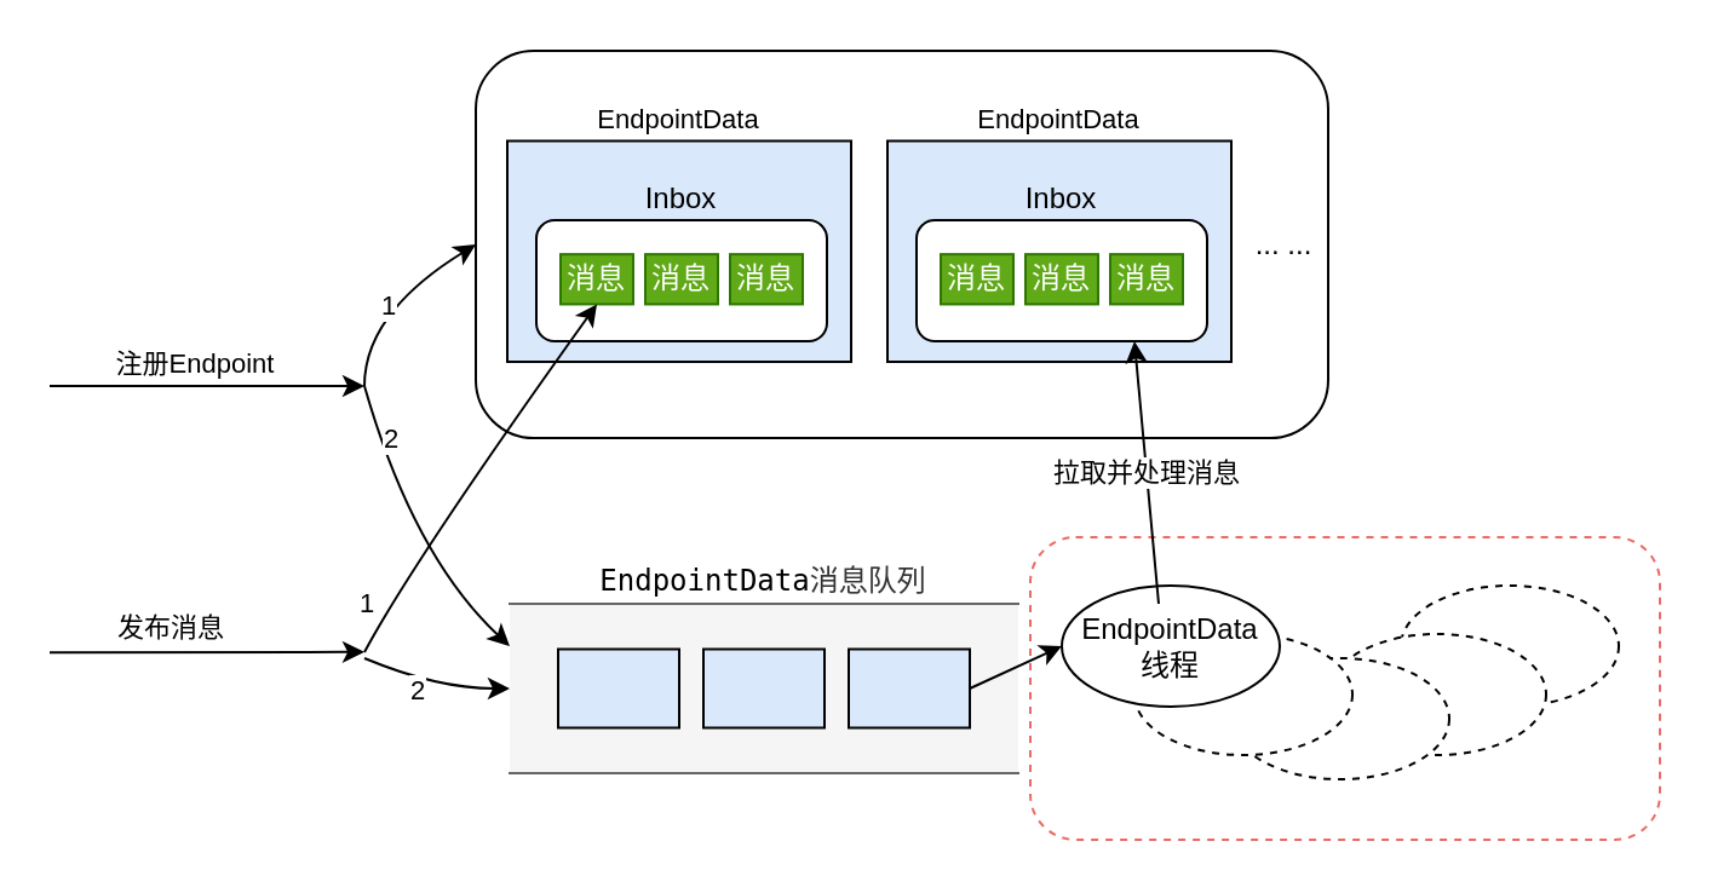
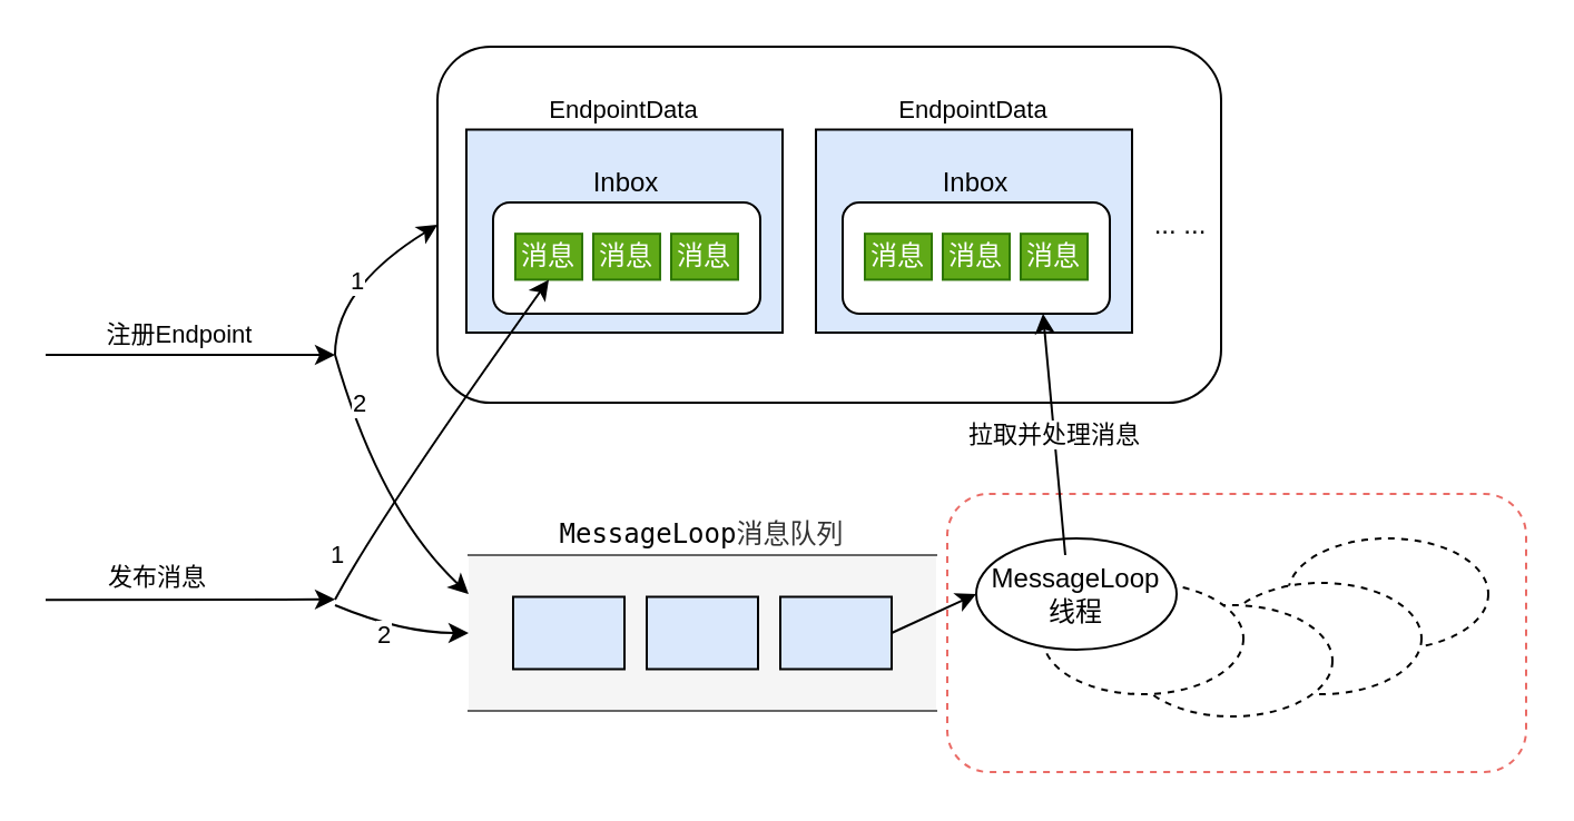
- <mxCell id="4" value="&lt;span style=&quot;color: rgb(0 , 0 , 0) ; background-color: rgb(255 , 255 , 255) ; font-family: &amp;#34;jetbrains mono&amp;#34; , monospace ; font-size: 9pt&quot;&gt;EndpointData&lt;/span&gt;消息队列" style="shape=partialRectangle;whiteSpace=wrap;html=1;left=0;right=0;fillColor=#f5f5f5;strokeColor=#666666;fontColor=#333333;labelPosition=center;verticalLabelPosition=top;align=center;verticalAlign=bottom;" vertex="1" parent="1"><mxGeometry x="210" y="249" width="210" height="70" as="geometry" /></mxCell>
+ <mxCell id="4" value="&lt;span style=&quot;color: rgb(0 , 0 , 0) ; background-color: rgb(255 , 255 , 255) ; font-family: &amp;#34;jetbrains mono&amp;#34; , monospace ; font-size: 9pt&quot;&gt;MessageLoop&lt;/span&gt;消息队列" style="shape=partialRectangle;whiteSpace=wrap;html=1;left=0;right=0;fillColor=#f5f5f5;strokeColor=#666666;fontColor=#333333;labelPosition=center;verticalLabelPosition=top;align=center;verticalAlign=bottom;" vertex="1" parent="1"><mxGeometry x="210" y="249" width="210" height="70" as="geometry" /></mxCell>
- <mxCell id="17" value="EndpointData&lt;br&gt;线程" style="ellipse;whiteSpace=wrap;html=1;" vertex="1" parent="1"><mxGeometry x="438" y="241.5" width="90" height="50" as="geometry" /></mxCell>
+ <mxCell id="17" value="MessageLoop&lt;br&gt;线程" style="ellipse;whiteSpace=wrap;html=1;" vertex="1" parent="1"><mxGeometry x="438" y="241.5" width="90" height="50" as="geometry" /></mxCell>
